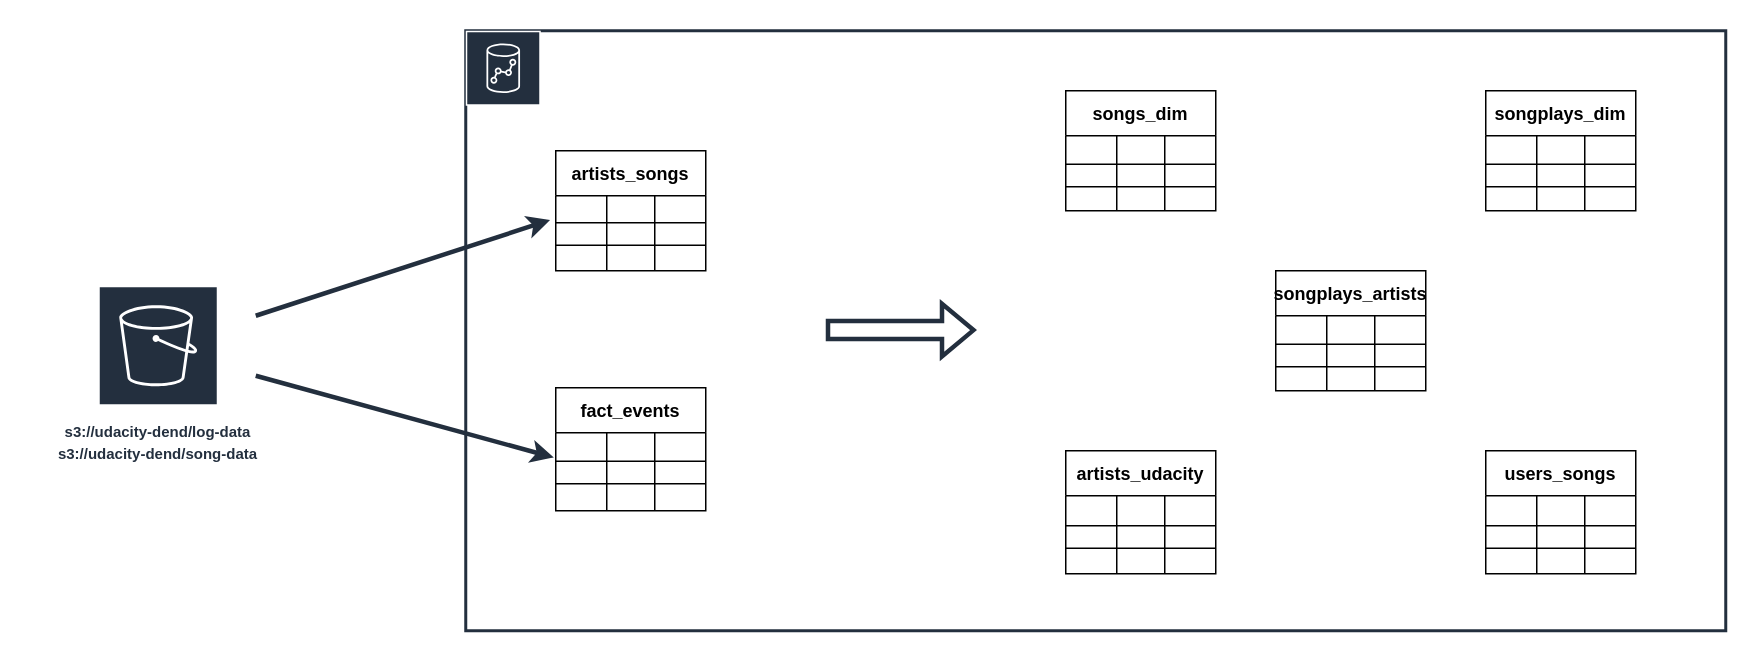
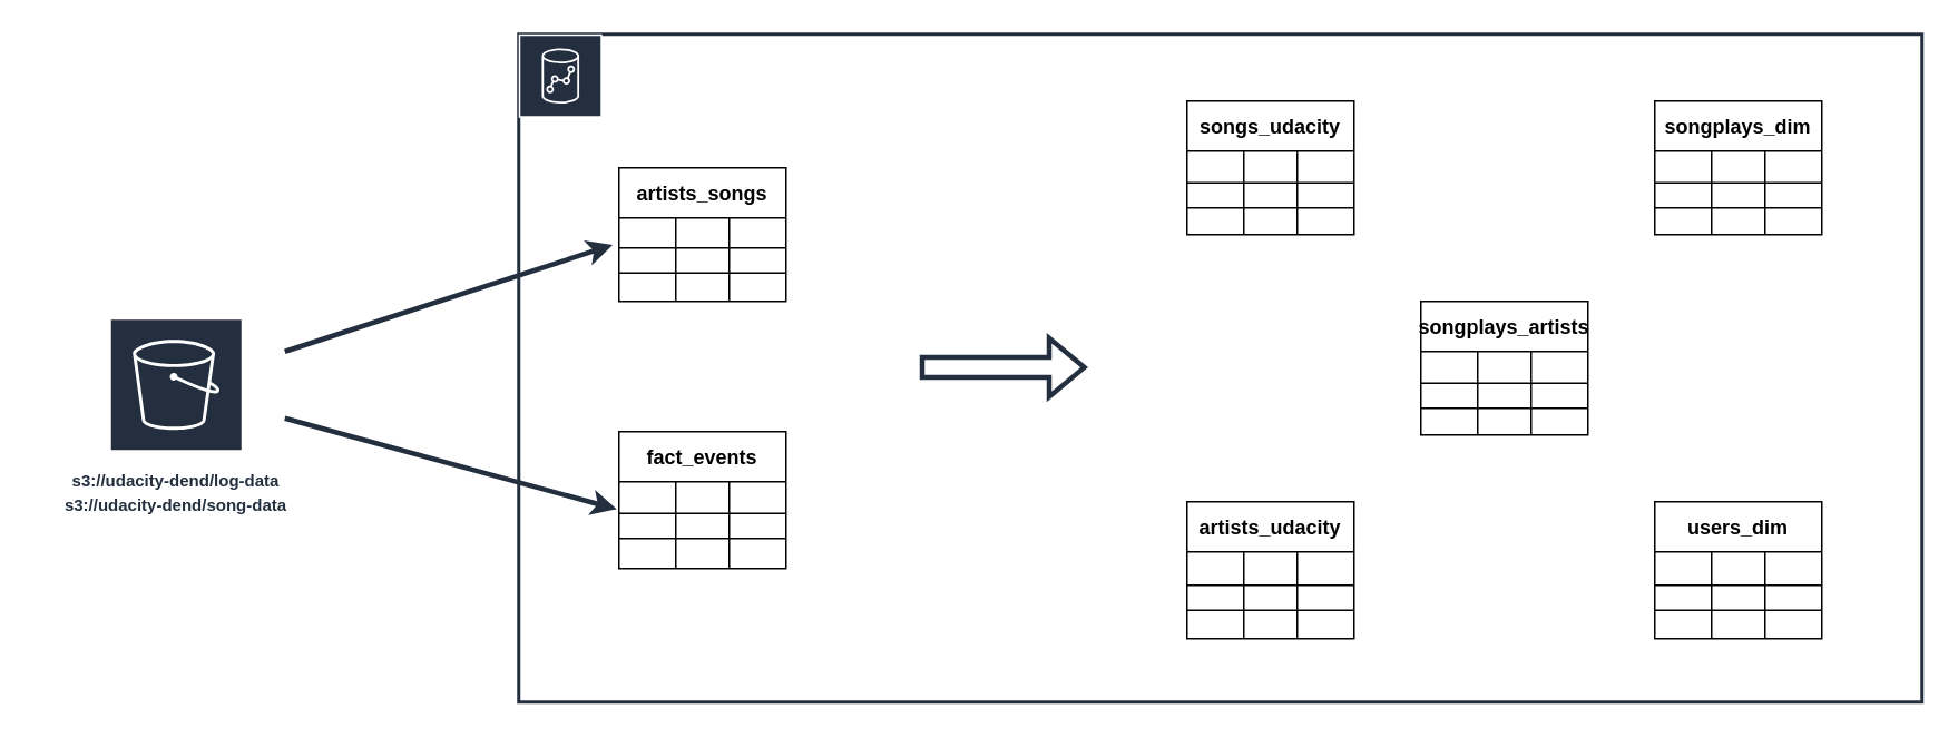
- <mxCell id="44" value="songs_dim" style="shape=table;startSize=30;container=1;collapsible=0;childLayout=tableLayout;fontStyle=1;align=center;" parent="1" vertex="1"><mxGeometry x="710" y="60" width="100" height="80" as="geometry" /></mxCell>
+ <mxCell id="44" value="songs_udacity" style="shape=table;startSize=30;container=1;collapsible=0;childLayout=tableLayout;fontStyle=1;align=center;" parent="1" vertex="1"><mxGeometry x="710" y="60" width="100" height="80" as="geometry" /></mxCell>
- <mxCell id="57" value="users_songs" style="shape=table;startSize=30;container=1;collapsible=0;childLayout=tableLayout;fontStyle=1;align=center;" parent="1" vertex="1"><mxGeometry x="990" y="300" width="100" height="82" as="geometry" /></mxCell>
+ <mxCell id="57" value="users_dim" style="shape=table;startSize=30;container=1;collapsible=0;childLayout=tableLayout;fontStyle=1;align=center;" parent="1" vertex="1"><mxGeometry x="990" y="300" width="100" height="82" as="geometry" /></mxCell>
